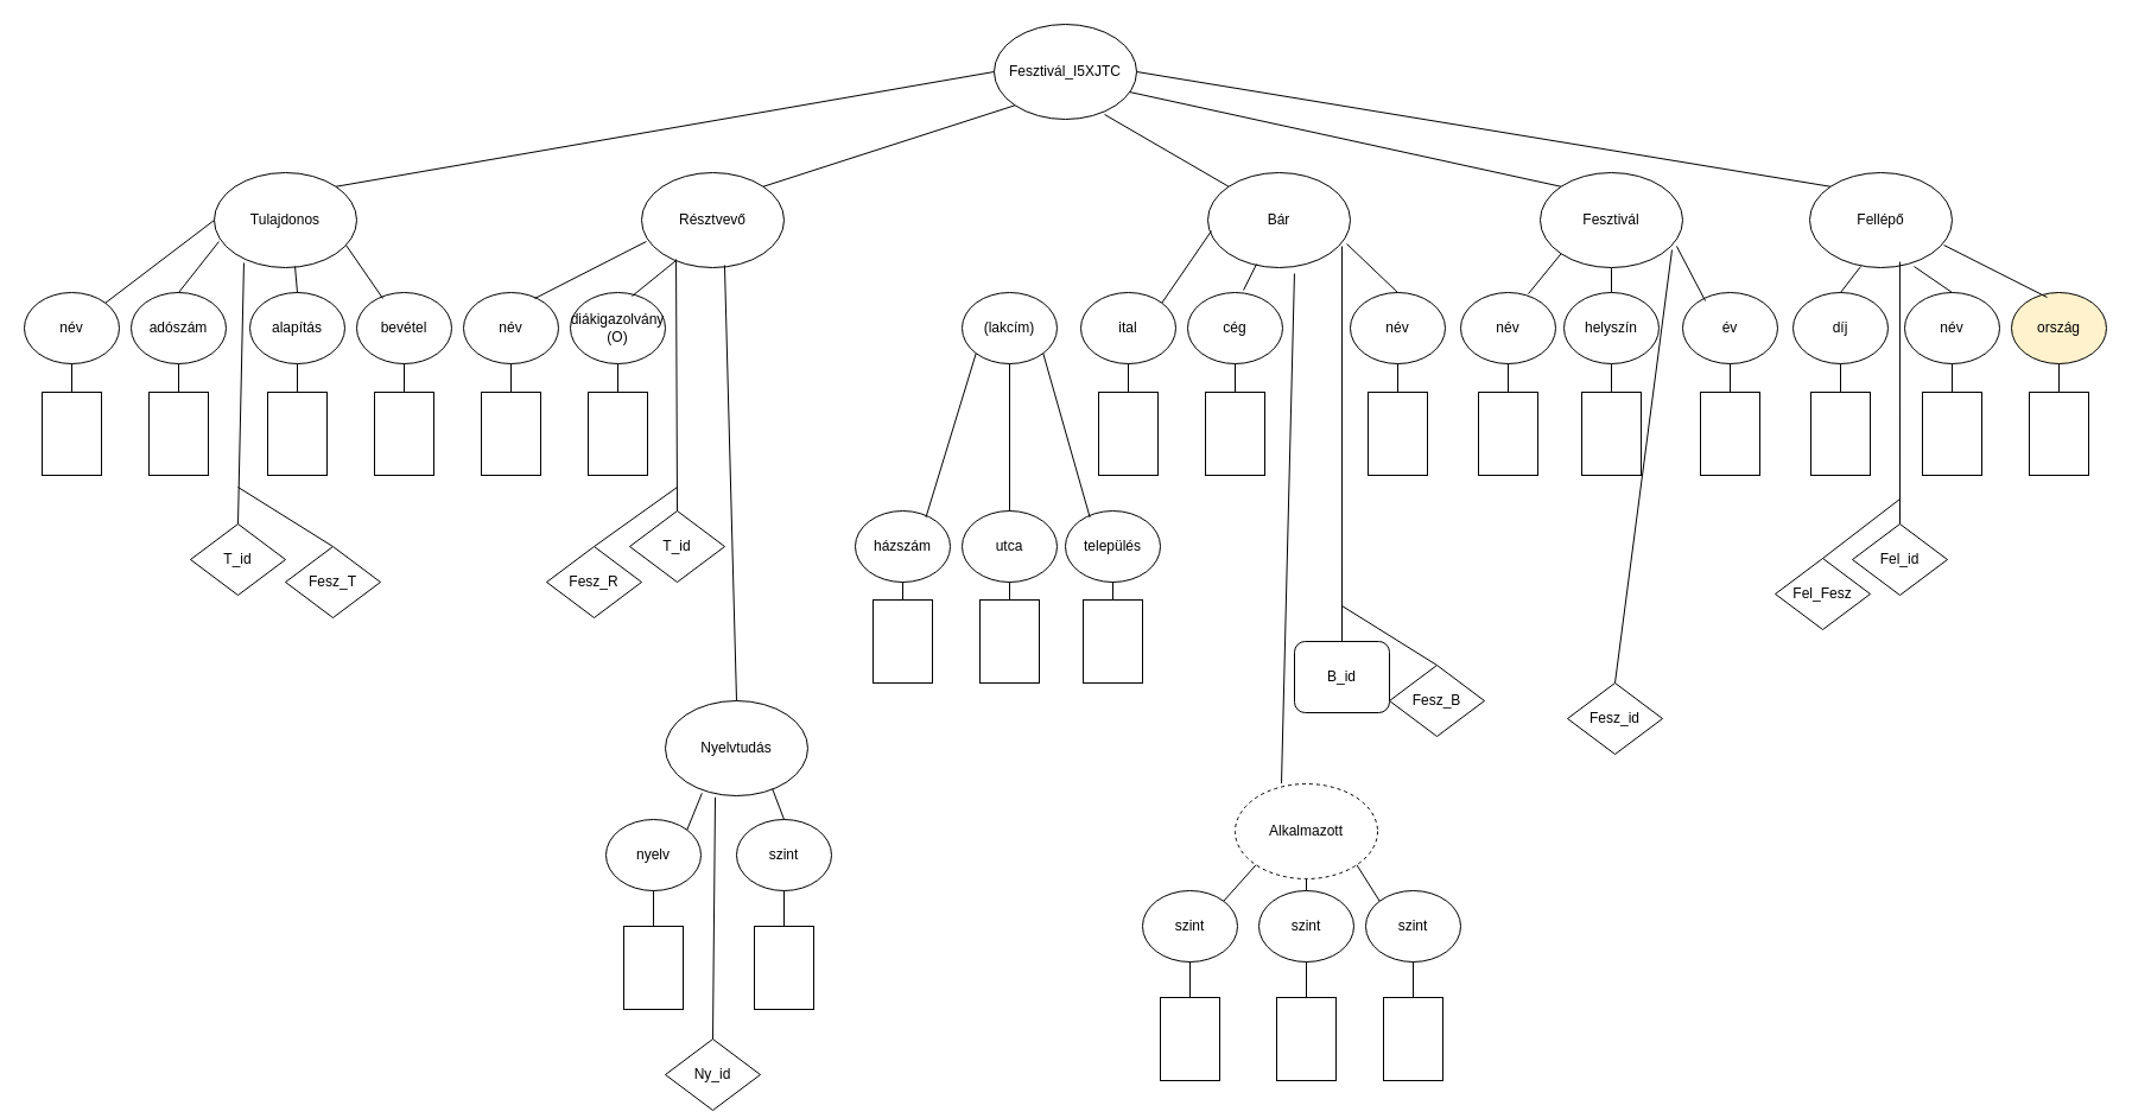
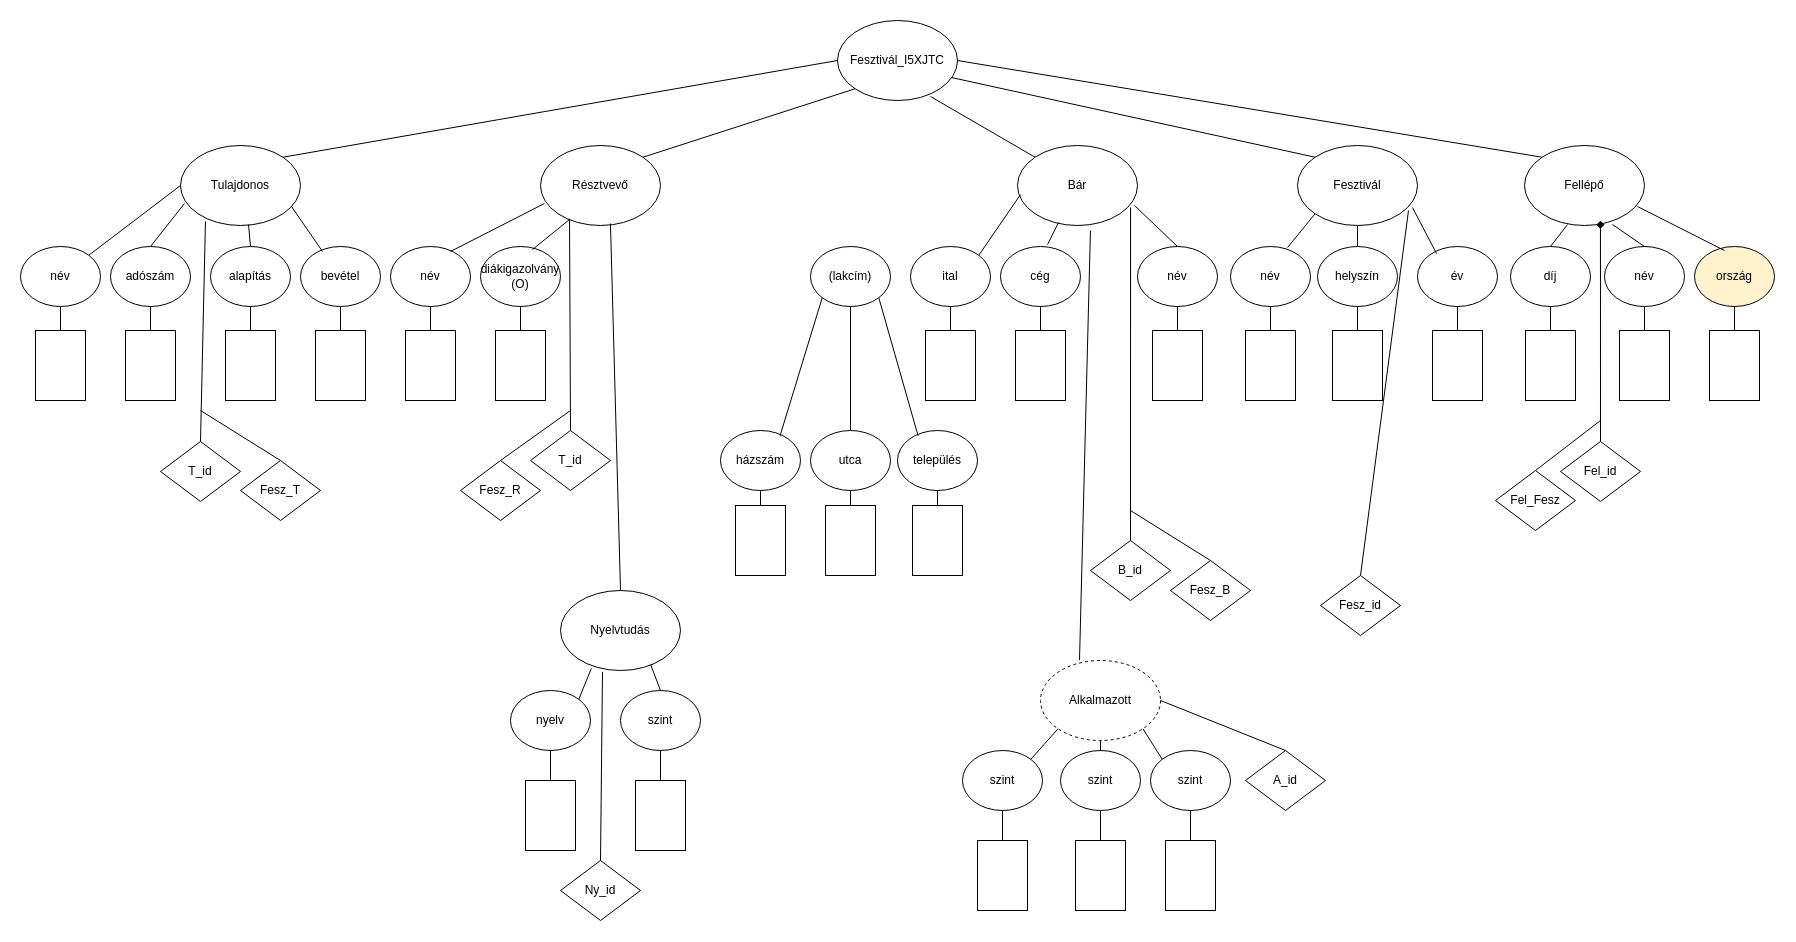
- <mxCell id="43" value="" style="endArrow=none;html=1;rounded=0;entryX=0.633;entryY=0.938;entryDx=0;entryDy=0;entryPerimeter=0;exitX=0.5;exitY=0;exitDx=0;exitDy=0;" edge="1" parent="1" source="41" target="6"><mxGeometry width="50" height="50" relative="1" as="geometry"><mxPoint x="1944" y="400" as="sourcePoint" /><mxPoint x="1994" y="350" as="targetPoint" /></mxGeometry></mxCell>
+ <mxCell id="43" value="" style="endArrow=diamond;html=1;rounded=0;entryX=0.633;entryY=0.938;entryDx=0;entryDy=0;entryPerimeter=0;exitX=0.5;exitY=0;exitDx=0;exitDy=0;" edge="1" parent="1" source="41" target="6"><mxGeometry width="50" height="50" relative="1" as="geometry"><mxPoint x="1944" y="400" as="sourcePoint" /><mxPoint x="1994" y="350" as="targetPoint" /></mxGeometry></mxCell>
- <mxCell id="49" value="B_id" style="whiteSpace=wrap;html=1;rounded=1;" vertex="1" parent="1"><mxGeometry x="1090" y="540" width="80" height="60" as="geometry" /></mxCell>
+ <mxCell id="49" value="B_id" style="rhombus;whiteSpace=wrap;html=1;" vertex="1" parent="1"><mxGeometry x="1090" y="540" width="80" height="60" as="geometry" /></mxCell>
+ <mxCell id="131" value="" style="endArrow=none;html=1;rounded=0;entryX=1;entryY=0.5;entryDx=0;entryDy=0;exitX=0.5;exitY=0;exitDx=0;exitDy=0;" edge="1" parent="1" source="130" target="107"><mxGeometry width="50" height="50" relative="1" as="geometry"><mxPoint x="1240" y="770" as="sourcePoint" /><mxPoint x="1370" y="590" as="targetPoint" /></mxGeometry></mxCell>
+ <mxCell id="130" value="A_id" style="rhombus;whiteSpace=wrap;html=1;" vertex="1" parent="1"><mxGeometry x="1245" y="750" width="80" height="60" as="geometry" /></mxCell>
- <mxCell id="116" value="Ny_id" style="rhombus;whiteSpace=wrap;html=1;" vertex="1" parent="1"><mxGeometry x="560" y="875" width="80" height="60" as="geometry" /></mxCell>
+ <mxCell id="116" value="Ny_id" style="rhombus;whiteSpace=wrap;html=1;" vertex="1" parent="1"><mxGeometry x="560" y="860" width="80" height="60" as="geometry" /></mxCell>
